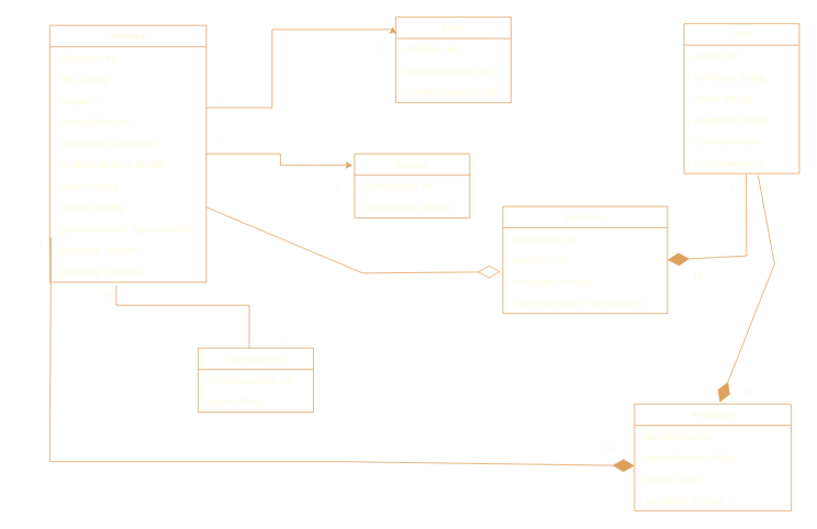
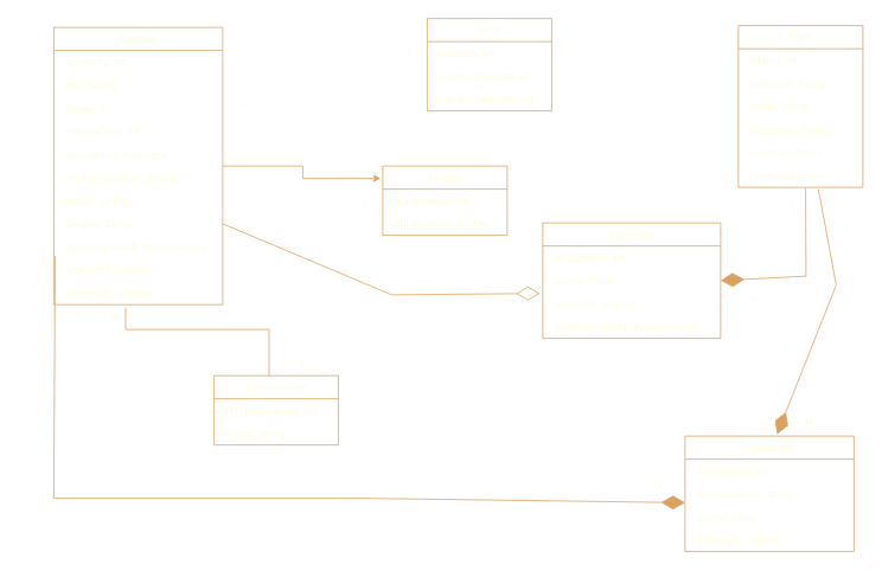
- <mxCell id="2" style="edgeStyle=orthogonalEdgeStyle;rounded=0;orthogonalLoop=1;jettySize=auto;html=1;entryX=-0.026;entryY=0.112;entryDx=0;entryDy=0;entryPerimeter=0;strokeColor=#DDA15E;fontColor=#FEFAE0;fillColor=#BC6C25;" parent="1" source="4" target="16" edge="1"><mxGeometry relative="1" as="geometry"><Array as="points"><mxPoint x="330" y="130" /><mxPoint x="330" y="35" /><mxPoint x="476" y="35" /></Array></mxGeometry></mxCell>
